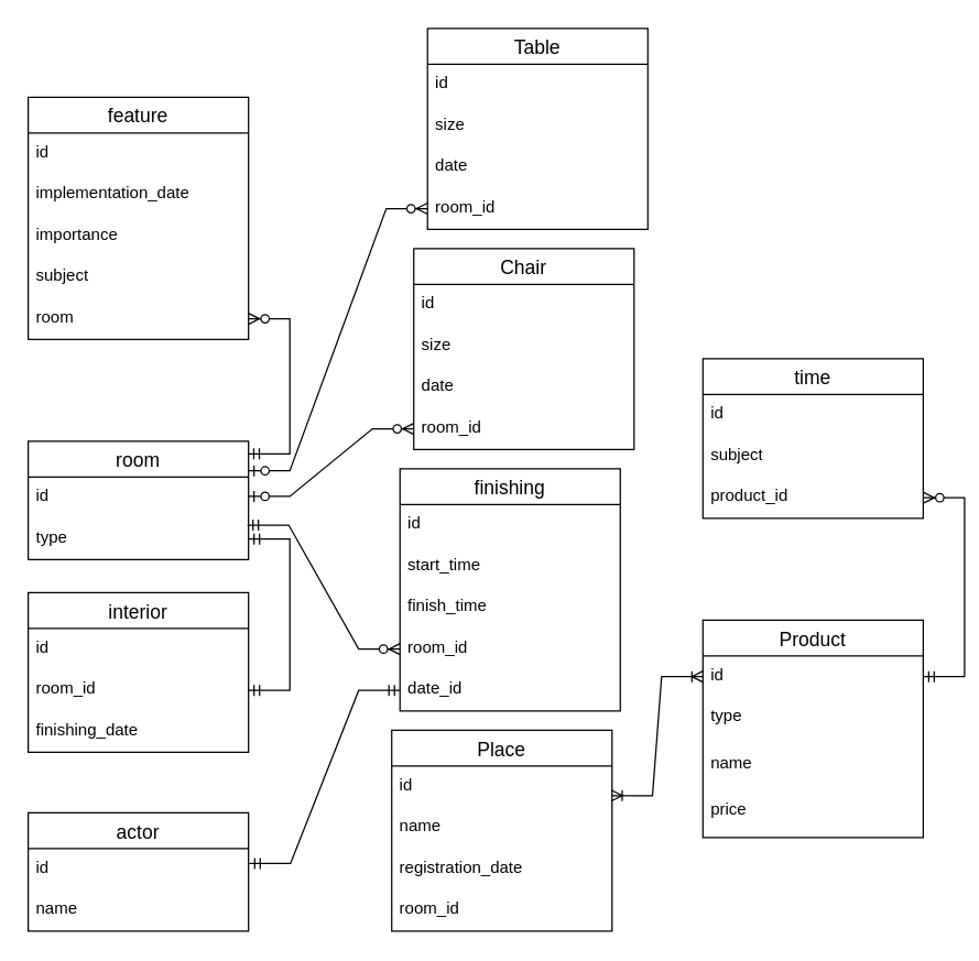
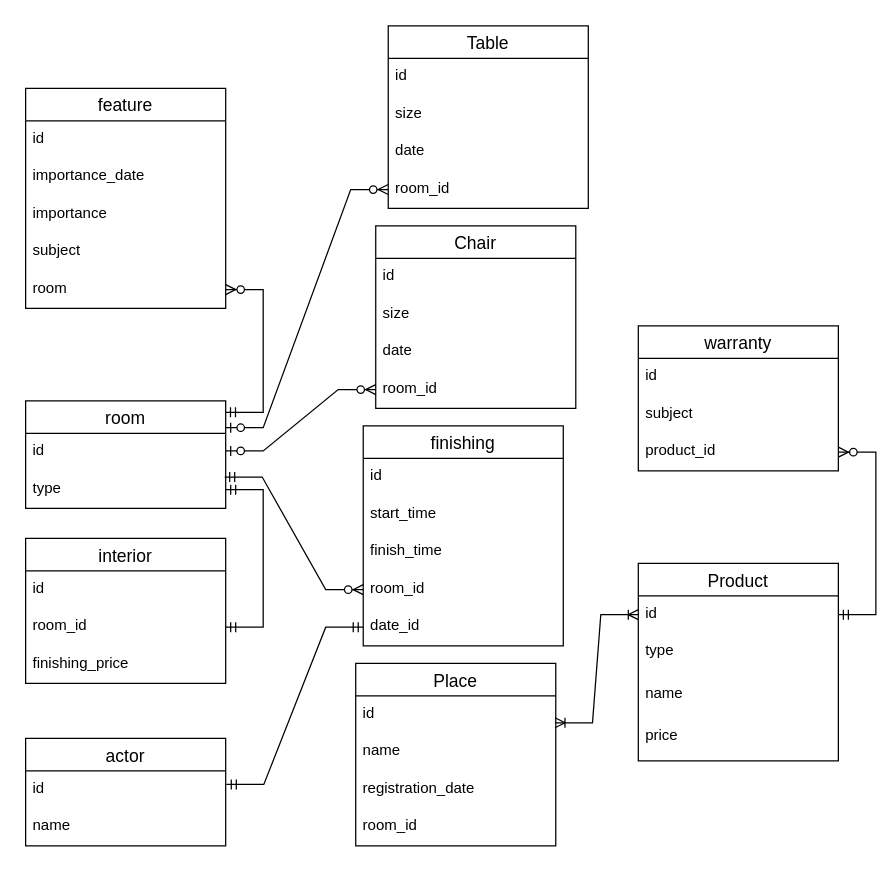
- <mxCell id="34" value="implementation_date" style="text;strokeColor=none;fillColor=none;spacingLeft=4;spacingRight=4;overflow=hidden;rotatable=0;points=[[0,0.5],[1,0.5]];portConstraint=eastwest;fontSize=12;whiteSpace=wrap;html=1;" parent="32" vertex="1"><mxGeometry y="56" width="160" height="30" as="geometry" /></mxCell>
+ <mxCell id="34" value="importance_date" style="text;strokeColor=none;fillColor=none;spacingLeft=4;spacingRight=4;overflow=hidden;rotatable=0;points=[[0,0.5],[1,0.5]];portConstraint=eastwest;fontSize=12;whiteSpace=wrap;html=1;" parent="32" vertex="1"><mxGeometry y="56" width="160" height="30" as="geometry" /></mxCell>
- <mxCell id="38" value="time" style="swimlane;fontStyle=0;childLayout=stackLayout;horizontal=1;startSize=26;horizontalStack=0;resizeParent=1;resizeParentMax=0;resizeLast=0;collapsible=1;marginBottom=0;align=center;fontSize=14;" parent="1" vertex="1"><mxGeometry x="510" y="260" width="160" height="116" as="geometry" /></mxCell>
+ <mxCell id="38" value="warranty" style="swimlane;fontStyle=0;childLayout=stackLayout;horizontal=1;startSize=26;horizontalStack=0;resizeParent=1;resizeParentMax=0;resizeLast=0;collapsible=1;marginBottom=0;align=center;fontSize=14;" parent="1" vertex="1"><mxGeometry x="510" y="260" width="160" height="116" as="geometry" /></mxCell>
- <mxCell id="15" value="finishing_date" style="text;strokeColor=none;fillColor=none;spacingLeft=4;spacingRight=4;overflow=hidden;rotatable=0;points=[[0,0.5],[1,0.5]];portConstraint=eastwest;fontSize=12;whiteSpace=wrap;html=1;" parent="12" vertex="1"><mxGeometry y="86" width="160" height="30" as="geometry" /></mxCell>
+ <mxCell id="15" value="finishing_price" style="text;strokeColor=none;fillColor=none;spacingLeft=4;spacingRight=4;overflow=hidden;rotatable=0;points=[[0,0.5],[1,0.5]];portConstraint=eastwest;fontSize=12;whiteSpace=wrap;html=1;" parent="12" vertex="1"><mxGeometry y="86" width="160" height="30" as="geometry" /></mxCell>
